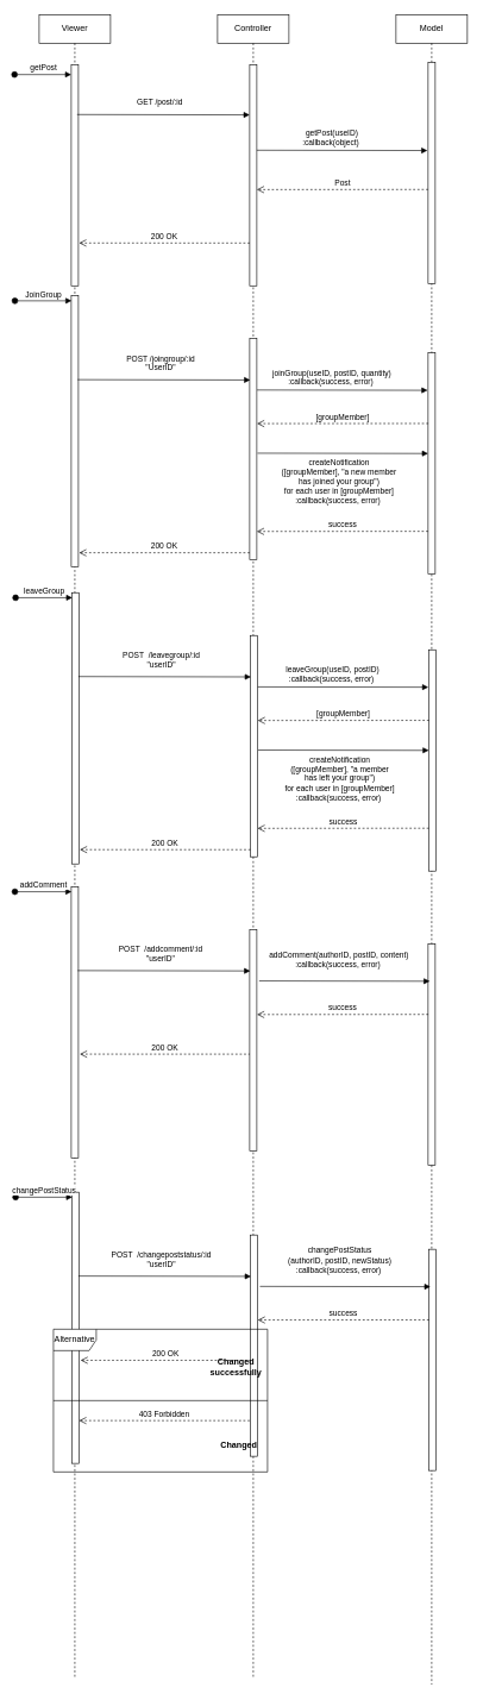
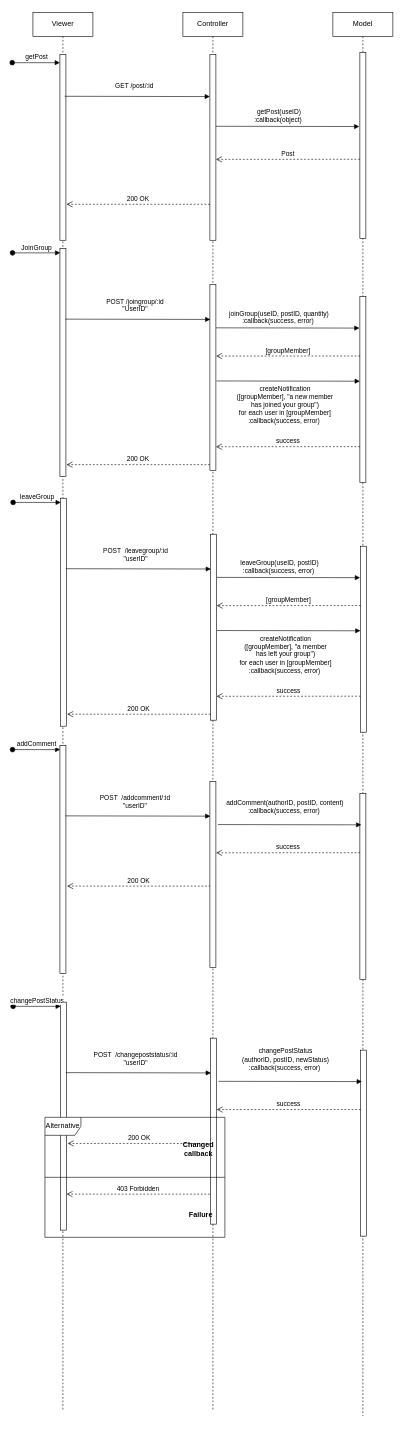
- <mxCell id="52" value="&lt;b&gt;Changed successfully&lt;/b&gt;" style="text;html=1;strokeColor=none;fillColor=none;align=center;verticalAlign=middle;whiteSpace=wrap;rounded=0;" vertex="1" parent="1"><mxGeometry x="300" y="1900" width="60" height="30" as="geometry" /></mxCell>
+ <mxCell id="52" value="&lt;b&gt;Changed callback&lt;/b&gt;" style="text;html=1;strokeColor=none;fillColor=none;align=center;verticalAlign=middle;whiteSpace=wrap;rounded=0;" vertex="1" parent="1"><mxGeometry x="300" y="1900" width="60" height="30" as="geometry" /></mxCell>
- <mxCell id="53" value="&lt;b&gt;Changed&lt;/b&gt;" style="text;html=1;strokeColor=none;fillColor=none;align=center;verticalAlign=middle;whiteSpace=wrap;rounded=0;" vertex="1" parent="1"><mxGeometry x="304" y="2010" width="60" height="30" as="geometry" /></mxCell>
+ <mxCell id="53" value="&lt;b&gt;Failure&lt;/b&gt;" style="text;html=1;strokeColor=none;fillColor=none;align=center;verticalAlign=middle;whiteSpace=wrap;rounded=0;" vertex="1" parent="1"><mxGeometry x="304" y="2010" width="60" height="30" as="geometry" /></mxCell>
